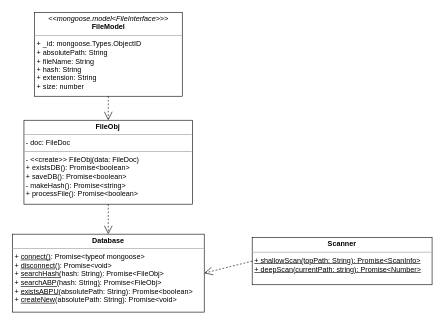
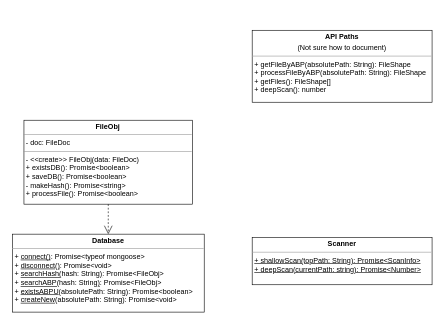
- <mxCell id="3" value="&lt;p style=&quot;margin: 0px ; margin-top: 4px ; text-align: center&quot;&gt;&lt;i&gt;&amp;lt;&amp;lt;mongoose.model&amp;lt;FileInterface&amp;gt;&amp;gt;&amp;gt;&lt;/i&gt;&lt;br&gt;&lt;b&gt;FileModel&lt;/b&gt;&lt;/p&gt;&lt;hr size=&quot;1&quot;&gt;&lt;p style=&quot;margin: 0px ; margin-left: 4px&quot;&gt;+ _id: mongoose.Types.ObjectID&lt;/p&gt;&lt;p style=&quot;margin: 0px ; margin-left: 4px&quot;&gt;+ absolutePath: String&lt;/p&gt;&lt;p style=&quot;margin: 0px ; margin-left: 4px&quot;&gt;+ fileName: String&lt;br&gt;+ hash: String&lt;/p&gt;&lt;p style=&quot;margin: 0px ; margin-left: 4px&quot;&gt;+ extension: String&lt;/p&gt;&lt;p style=&quot;margin: 0px ; margin-left: 4px&quot;&gt;+ size: number&lt;/p&gt;" style="verticalAlign=top;align=left;overflow=fill;fontSize=12;fontFamily=Helvetica;html=1;" parent="1" vertex="1"><mxGeometry x="56.63" y="20" width="246.75" height="140" as="geometry" /></mxCell>
+ <mxCell id="9" value="&lt;p style=&quot;margin: 0px ; margin-top: 4px ; text-align: center&quot;&gt;&lt;b&gt;API Paths&lt;/b&gt;&lt;/p&gt;&lt;p style=&quot;margin: 0px ; margin-top: 4px ; text-align: center&quot;&gt;(Not sure how to document)&lt;/p&gt;&lt;hr size=&quot;1&quot;&gt;&lt;p style=&quot;margin: 0px ; margin-left: 4px&quot;&gt;+ getFileByABP(absolutePath: String): FileShape&lt;/p&gt;&lt;p style=&quot;margin: 0px ; margin-left: 4px&quot;&gt;+ processFileByABP(absolutePath: String): FileShape&lt;br&gt;&lt;/p&gt;&lt;p style=&quot;margin: 0px ; margin-left: 4px&quot;&gt;+ getFiles(): FileShape[]&lt;/p&gt;&lt;p style=&quot;margin: 0px ; margin-left: 4px&quot;&gt;+ deepScan(): number&lt;/p&gt;" style="verticalAlign=top;align=left;overflow=fill;fontSize=12;fontFamily=Helvetica;html=1;" parent="1" vertex="1"><mxGeometry x="420" y="50" width="300" height="120" as="geometry" /></mxCell>
- <mxCell id="4" value="" style="endArrow=open;endFill=1;endSize=12;html=1;rounded=0;exitX=0.5;exitY=1;exitDx=0;exitDy=0;entryX=0.5;entryY=0;entryDx=0;entryDy=0;dashed=1;" parent="1" source="3" target="2" edge="1"><mxGeometry width="160" relative="1" as="geometry"><mxPoint x="99.75" y="170" as="sourcePoint" /><mxPoint x="259.75" y="170" as="targetPoint" /></mxGeometry></mxCell>
- <mxCell id="8" value="" style="endArrow=open;endSize=12;dashed=1;html=1;rounded=0;exitX=0;exitY=0.5;exitDx=0;exitDy=0;entryX=1;entryY=0.5;entryDx=0;entryDy=0;" parent="1" source="7" target="5" edge="1"><mxGeometry width="160" relative="1" as="geometry"><mxPoint x="300" y="380" as="sourcePoint" /><mxPoint x="460" y="380" as="targetPoint" /></mxGeometry></mxCell>
